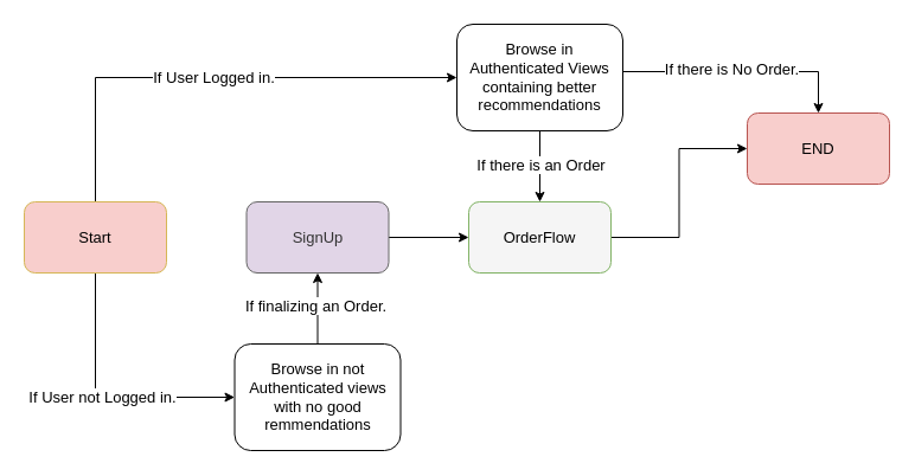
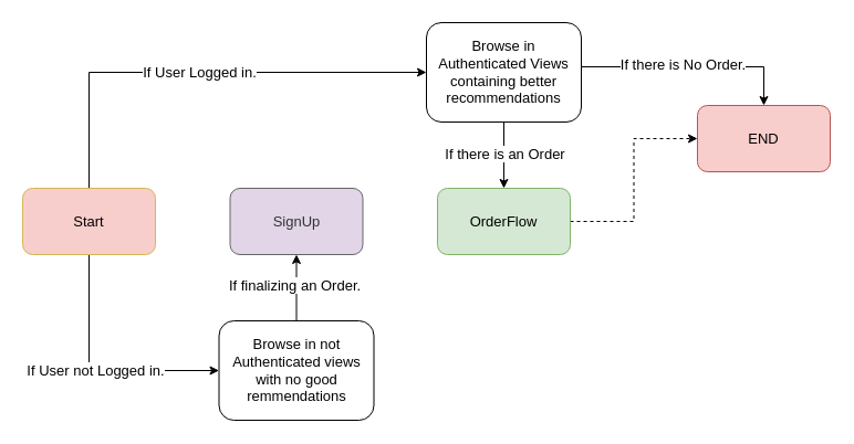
- <mxCell id="14" style="edgeStyle=orthogonalEdgeStyle;rounded=0;orthogonalLoop=1;jettySize=auto;html=1;entryX=0;entryY=0.5;entryDx=0;entryDy=0;fontSize=13;" edge="1" parent="1" source="15" target="10"><mxGeometry relative="1" as="geometry" /></mxCell>
+ <mxCell id="14" style="edgeStyle=orthogonalEdgeStyle;rounded=0;orthogonalLoop=1;jettySize=auto;html=1;entryX=0;entryY=0.5;entryDx=0;entryDy=0;fontSize=13;dashed=1;" edge="1" parent="1" source="15" target="10"><mxGeometry relative="1" as="geometry" /></mxCell>
- <mxCell id="16" style="edgeStyle=orthogonalEdgeStyle;rounded=0;orthogonalLoop=1;jettySize=auto;html=1;entryX=0;entryY=0.5;entryDx=0;entryDy=0;fontSize=13;" edge="1" parent="1" source="17" target="15"><mxGeometry relative="1" as="geometry" /></mxCell>
- <mxCell id="15" value="OrderFlow" style="rounded=1;whiteSpace=wrap;html=1;fillColor=#f5f5f5;strokeColor=#82b366;fontSize=13;" vertex="1" parent="1"><mxGeometry x="395" y="170" width="120" height="60" as="geometry" /></mxCell>
+ <mxCell id="15" value="OrderFlow" style="rounded=1;whiteSpace=wrap;html=1;fillColor=#d5e8d4;strokeColor=#82b366;fontSize=13;" vertex="1" parent="1"><mxGeometry x="395" y="170" width="120" height="60" as="geometry" /></mxCell>
